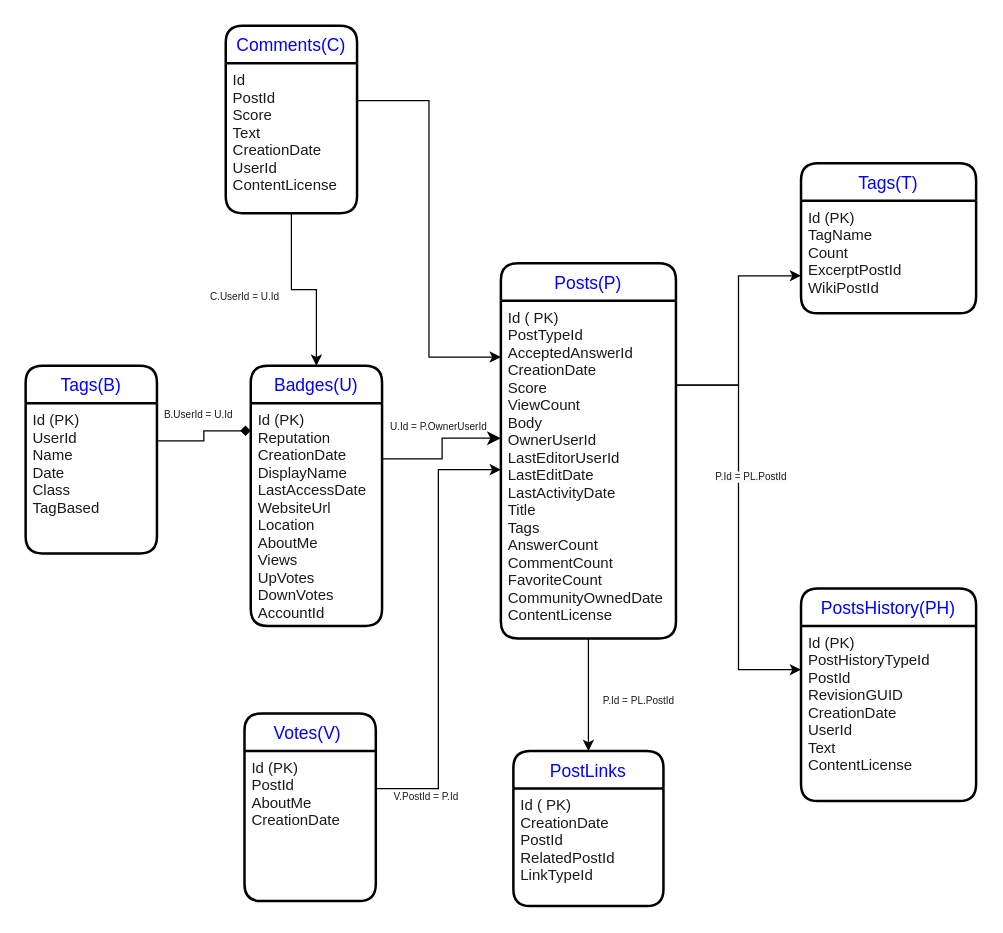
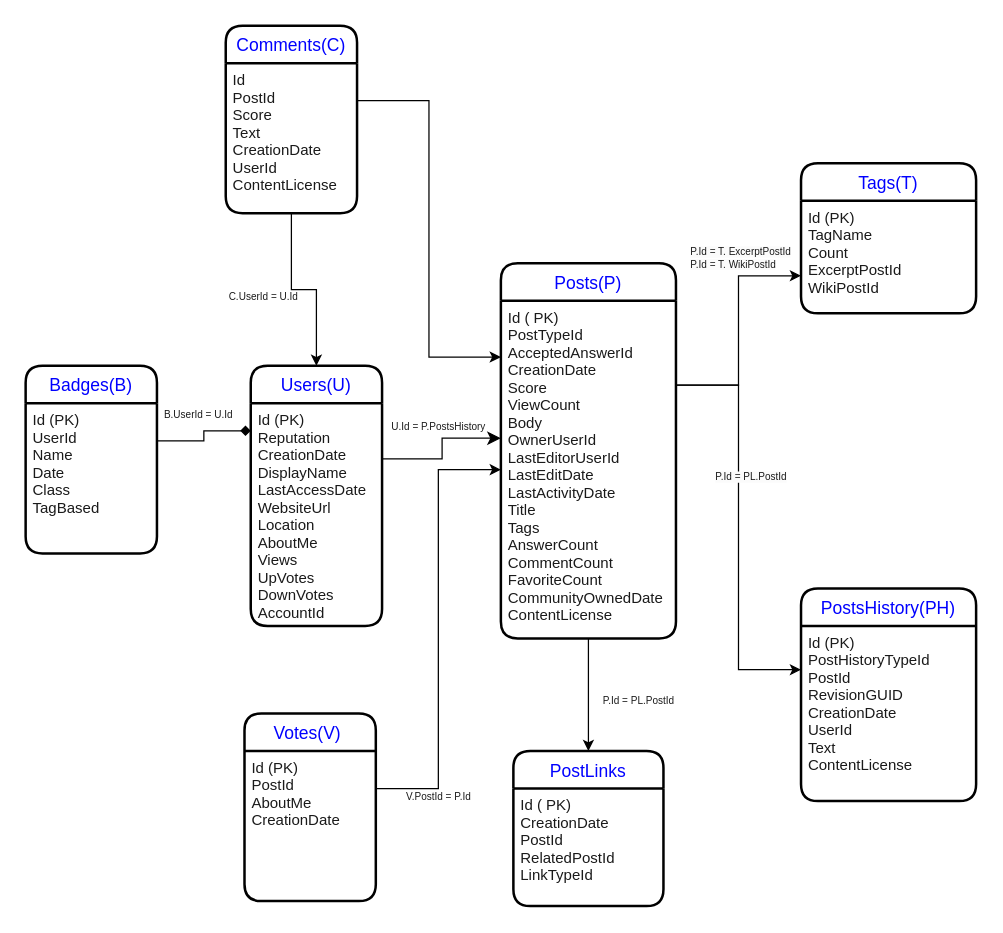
+ <mxCell id="24" value="&lt;span style=&quot;color: rgb(26, 26, 26); font-family: Helvetica; font-size: 8px; font-style: normal; font-variant-ligatures: normal; font-variant-caps: normal; font-weight: 400; letter-spacing: normal; orphans: 2; text-align: center; text-indent: 0px; text-transform: none; widows: 2; word-spacing: 0px; -webkit-text-stroke-width: 0px; background-color: rgb(251, 251, 251); text-decoration-thickness: initial; text-decoration-style: initial; text-decoration-color: initial; float: none; display: inline !important;&quot;&gt;P.Id = T.&amp;nbsp;ExcerptPostId&lt;br&gt;P.Id = T.&amp;nbsp;WikiPostId&lt;br&gt;&lt;/span&gt;" style="text;whiteSpace=wrap;html=1;fontSize=8;fontColor=#1A1A1A;" vertex="1" parent="1"><mxGeometry x="550" y="190" width="90" height="30" as="geometry" /></mxCell>
- <mxCell id="33" value="&lt;font style=&quot;font-size: 8px;&quot;&gt;C.UserId = U.Id&lt;/font&gt;" style="text;html=1;align=center;verticalAlign=middle;resizable=0;points=[];autosize=1;strokeColor=none;fillColor=none;fontSize=14;fontColor=#1A1A1A;" vertex="1" parent="1"><mxGeometry x="155" y="220" width="80" height="30" as="geometry" /></mxCell>
+ <mxCell id="33" value="&lt;font style=&quot;font-size: 8px;&quot;&gt;C.UserId = U.Id&lt;/font&gt;" style="text;html=1;align=center;verticalAlign=middle;resizable=0;points=[];autosize=1;strokeColor=none;fillColor=none;fontSize=14;fontColor=#1A1A1A;" vertex="1" parent="1"><mxGeometry x="170" y="220" width="80" height="30" as="geometry" /></mxCell>
- <mxCell id="3" value="Tags(B)" style="swimlane;childLayout=stackLayout;horizontal=1;startSize=30;horizontalStack=0;rounded=1;fontSize=14;fontStyle=0;strokeWidth=2;resizeParent=0;resizeLast=1;shadow=0;dashed=0;align=center;fontColor=#0000FF;" vertex="1" parent="1"><mxGeometry x="20" y="292" width="105" height="150" as="geometry" /></mxCell>
+ <mxCell id="3" value="Badges(B)" style="swimlane;childLayout=stackLayout;horizontal=1;startSize=30;horizontalStack=0;rounded=1;fontSize=14;fontStyle=0;strokeWidth=2;resizeParent=0;resizeLast=1;shadow=0;dashed=0;align=center;fontColor=#0000FF;" vertex="1" parent="1"><mxGeometry x="20" y="292" width="105" height="150" as="geometry" /></mxCell>
- <mxCell id="5" value="Badges(U)" style="swimlane;childLayout=stackLayout;horizontal=1;startSize=30;horizontalStack=0;rounded=1;fontSize=14;fontStyle=0;strokeWidth=2;resizeParent=0;resizeLast=1;shadow=0;dashed=0;align=center;fontColor=#0000FF;" vertex="1" parent="1"><mxGeometry x="200" y="292" width="105" height="208" as="geometry" /></mxCell>
+ <mxCell id="5" value="Users(U)" style="swimlane;childLayout=stackLayout;horizontal=1;startSize=30;horizontalStack=0;rounded=1;fontSize=14;fontStyle=0;strokeWidth=2;resizeParent=0;resizeLast=1;shadow=0;dashed=0;align=center;fontColor=#0000FF;" vertex="1" parent="1"><mxGeometry x="200" y="292" width="105" height="208" as="geometry" /></mxCell>
- <mxCell id="12" value="&lt;font style=&quot;font-size: 8px;&quot;&gt;U.Id = P.OwnerUserId&lt;/font&gt;" style="text;html=1;align=center;verticalAlign=middle;resizable=0;points=[];autosize=1;strokeColor=none;fillColor=none;fontSize=14;fontColor=#1A1A1A;" vertex="1" parent="1"><mxGeometry x="300" y="324" width="100" height="30" as="geometry" /></mxCell>
+ <mxCell id="12" value="&lt;font style=&quot;font-size: 8px;&quot;&gt;U.Id = P.PostsHistory&lt;/font&gt;" style="text;html=1;align=center;verticalAlign=middle;resizable=0;points=[];autosize=1;strokeColor=none;fillColor=none;fontSize=14;fontColor=#1A1A1A;" vertex="1" parent="1"><mxGeometry x="300" y="324" width="100" height="30" as="geometry" /></mxCell>
- <mxCell id="28" value="&lt;font style=&quot;font-size: 8px;&quot;&gt;V.PostId = P.Id&lt;/font&gt;" style="text;html=1;align=center;verticalAlign=middle;resizable=0;points=[];autosize=1;strokeColor=none;fillColor=none;fontSize=14;fontColor=#1A1A1A;" vertex="1" parent="1"><mxGeometry x="300" y="620" width="80" height="30" as="geometry" /></mxCell>
+ <mxCell id="28" value="&lt;font style=&quot;font-size: 8px;&quot;&gt;V.PostId = P.Id&lt;/font&gt;" style="text;html=1;align=center;verticalAlign=middle;resizable=0;points=[];autosize=1;strokeColor=none;fillColor=none;fontSize=14;fontColor=#1A1A1A;" vertex="1" parent="1"><mxGeometry x="310" y="620" width="80" height="30" as="geometry" /></mxCell>
